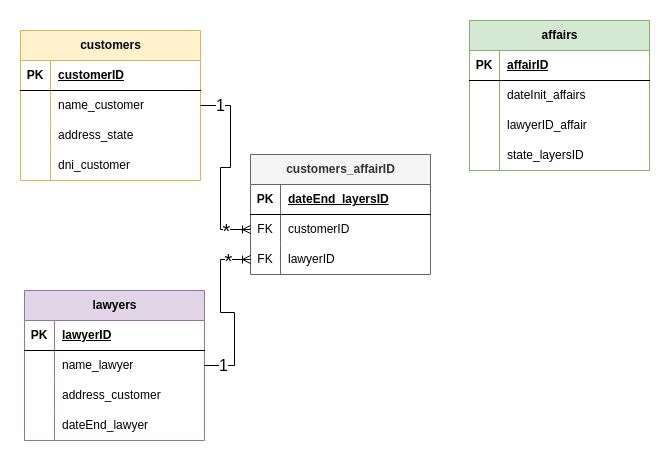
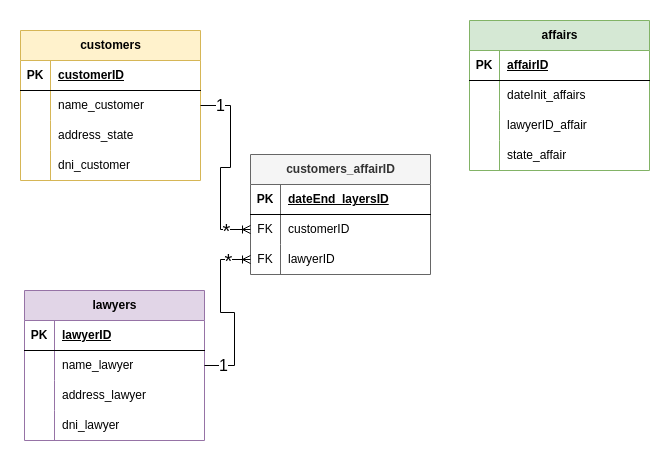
- <mxCell id="27" value="state_layersID" style="shape=partialRectangle;connectable=0;fillColor=none;top=0;left=0;bottom=0;right=0;align=left;spacingLeft=6;overflow=hidden;whiteSpace=wrap;html=1;" parent="25" vertex="1"><mxGeometry x="30" width="150" height="30" as="geometry"><mxRectangle width="150" height="30" as="alternateBounds" /></mxGeometry></mxCell>
+ <mxCell id="27" value="state_affair" style="shape=partialRectangle;connectable=0;fillColor=none;top=0;left=0;bottom=0;right=0;align=left;spacingLeft=6;overflow=hidden;whiteSpace=wrap;html=1;" parent="25" vertex="1"><mxGeometry x="30" width="150" height="30" as="geometry"><mxRectangle width="150" height="30" as="alternateBounds" /></mxGeometry></mxCell>
- <mxCell id="37" value="address_customer" style="shape=partialRectangle;connectable=0;fillColor=none;top=0;left=0;bottom=0;right=0;align=left;spacingLeft=6;overflow=hidden;whiteSpace=wrap;html=1;" parent="35" vertex="1"><mxGeometry x="30" width="150" height="30" as="geometry"><mxRectangle width="150" height="30" as="alternateBounds" /></mxGeometry></mxCell>
+ <mxCell id="37" value="address_lawyer" style="shape=partialRectangle;connectable=0;fillColor=none;top=0;left=0;bottom=0;right=0;align=left;spacingLeft=6;overflow=hidden;whiteSpace=wrap;html=1;" parent="35" vertex="1"><mxGeometry x="30" width="150" height="30" as="geometry"><mxRectangle width="150" height="30" as="alternateBounds" /></mxGeometry></mxCell>
- <mxCell id="40" value="dateEnd_lawyer" style="shape=partialRectangle;connectable=0;fillColor=none;top=0;left=0;bottom=0;right=0;align=left;spacingLeft=6;overflow=hidden;whiteSpace=wrap;html=1;" parent="38" vertex="1"><mxGeometry x="30" width="150" height="30" as="geometry"><mxRectangle width="150" height="30" as="alternateBounds" /></mxGeometry></mxCell>
+ <mxCell id="40" value="dni_lawyer" style="shape=partialRectangle;connectable=0;fillColor=none;top=0;left=0;bottom=0;right=0;align=left;spacingLeft=6;overflow=hidden;whiteSpace=wrap;html=1;" parent="38" vertex="1"><mxGeometry x="30" width="150" height="30" as="geometry"><mxRectangle width="150" height="30" as="alternateBounds" /></mxGeometry></mxCell>
